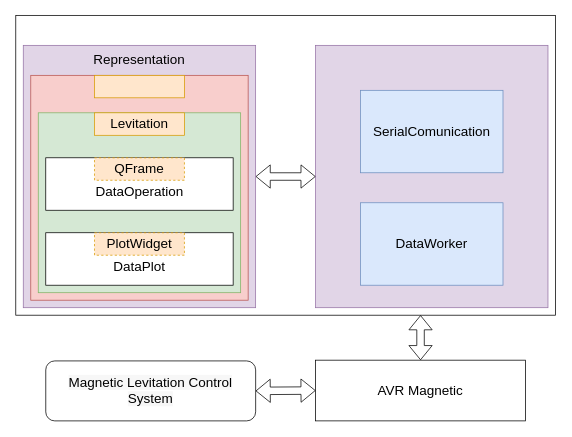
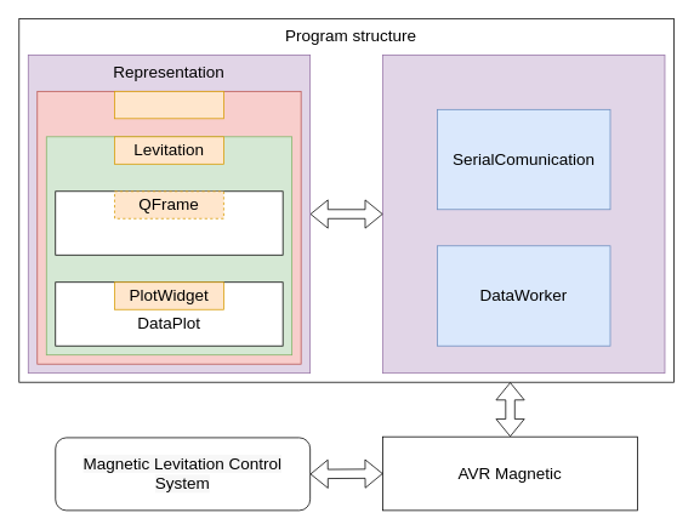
+ <mxCell id="5" value="&lt;font style=&quot;font-size: 18px&quot;&gt;Program structure&lt;/font&gt;" style="text;html=1;strokeColor=none;fillColor=none;align=center;verticalAlign=middle;whiteSpace=wrap;rounded=0;" parent="1" vertex="1"><mxGeometry x="295" y="20" width="180" height="40" as="geometry" /></mxCell>
- <mxCell id="24" value="&lt;font style=&quot;font-size: 18px&quot;&gt;DataOperation&lt;/font&gt;" style="text;html=1;strokeColor=none;fillColor=none;align=center;verticalAlign=middle;whiteSpace=wrap;rounded=0;fontSize=17;" parent="1" vertex="1"><mxGeometry x="117.5" y="240" width="135" height="30" as="geometry" /></mxCell>
- <mxCell id="19" value="&lt;font style=&quot;font-size: 18px&quot;&gt;PlotWidget&lt;/font&gt;" style="rounded=0;whiteSpace=wrap;html=1;fillColor=#ffe6cc;strokeColor=#d79b00;dashed=1;" parent="1" vertex="1"><mxGeometry x="125" y="310" width="120" height="30" as="geometry" /></mxCell>
+ <mxCell id="19" value="&lt;font style=&quot;font-size: 18px&quot;&gt;PlotWidget&lt;/font&gt;" style="rounded=0;whiteSpace=wrap;html=1;fillColor=#ffe6cc;strokeColor=#d79b00;" parent="1" vertex="1"><mxGeometry x="125" y="310" width="120" height="30" as="geometry" /></mxCell>
